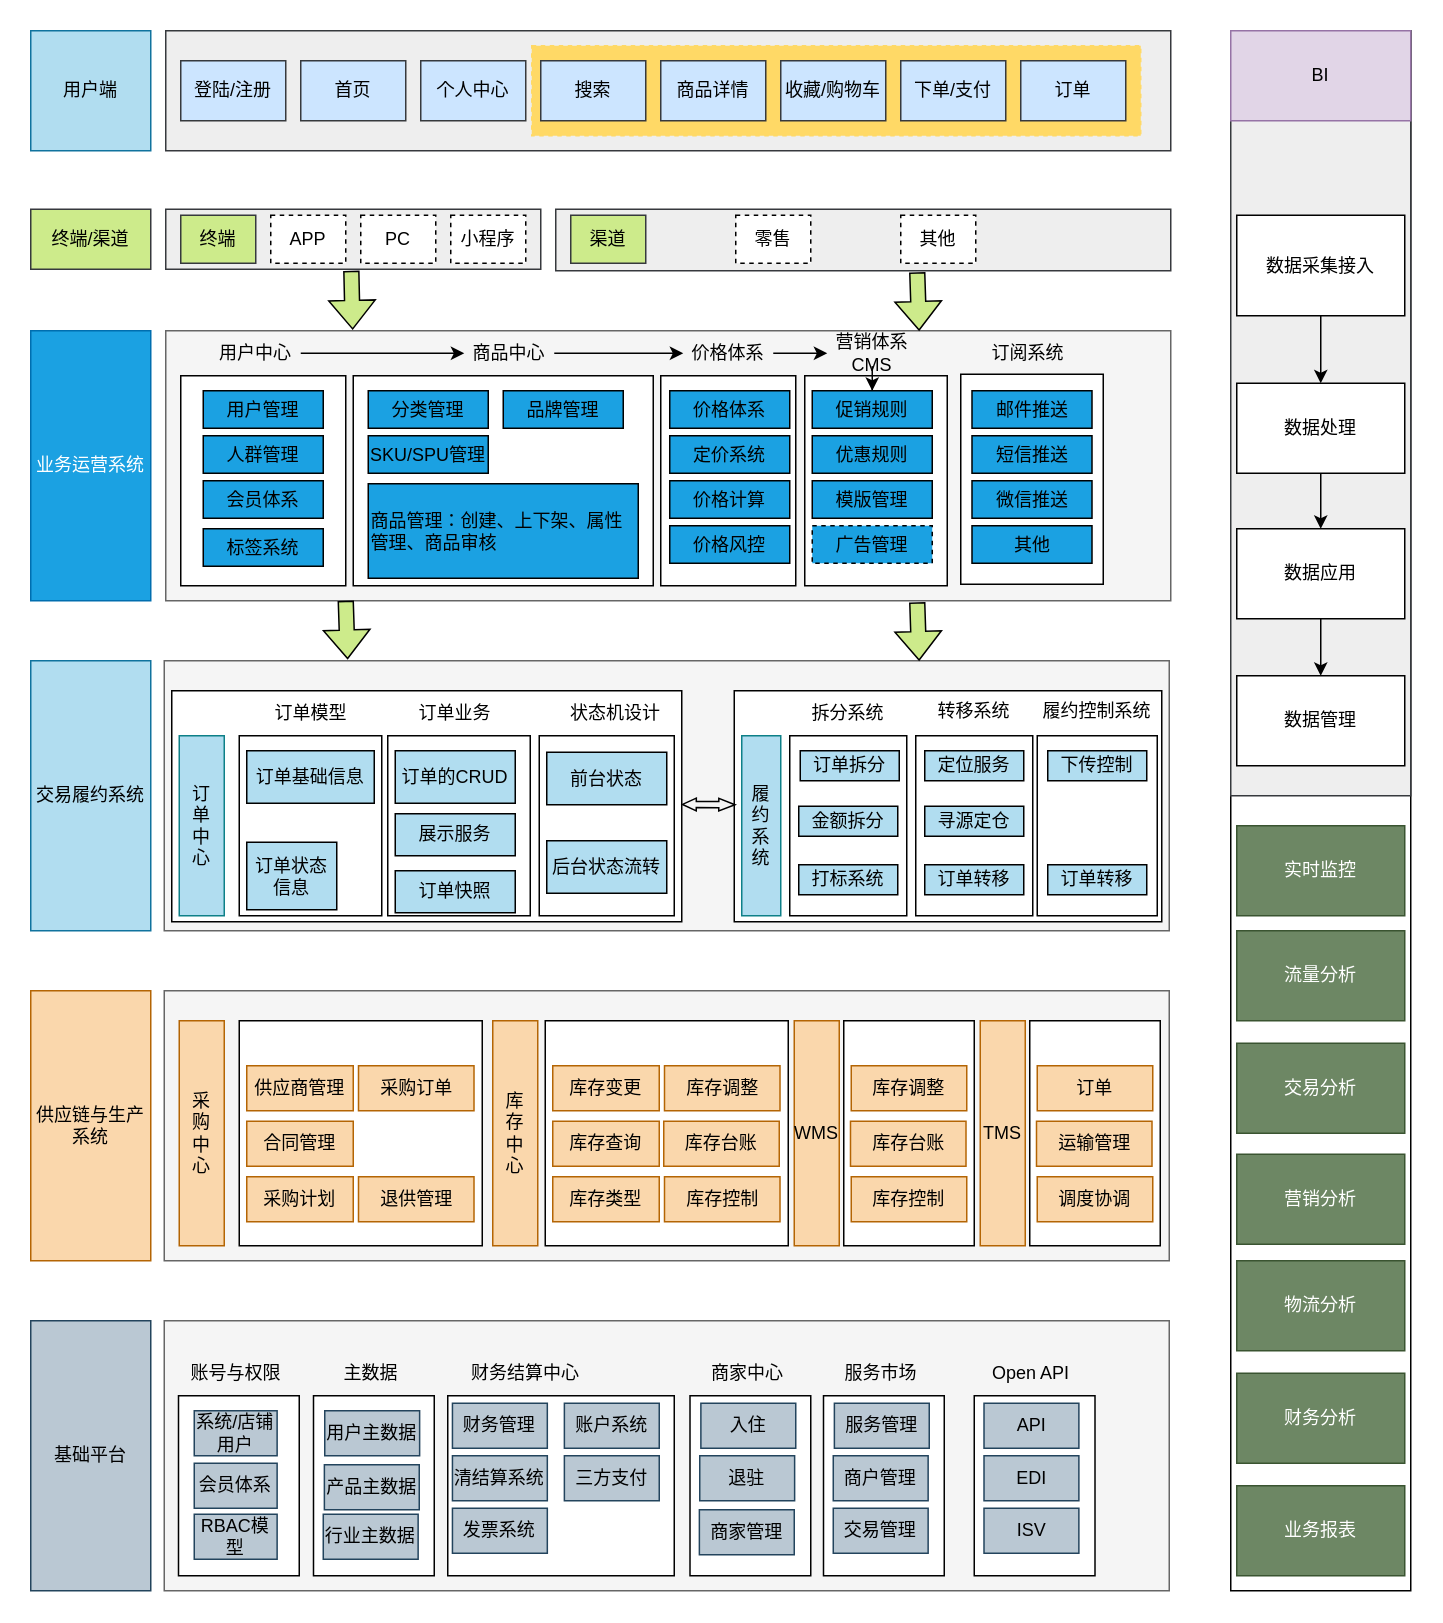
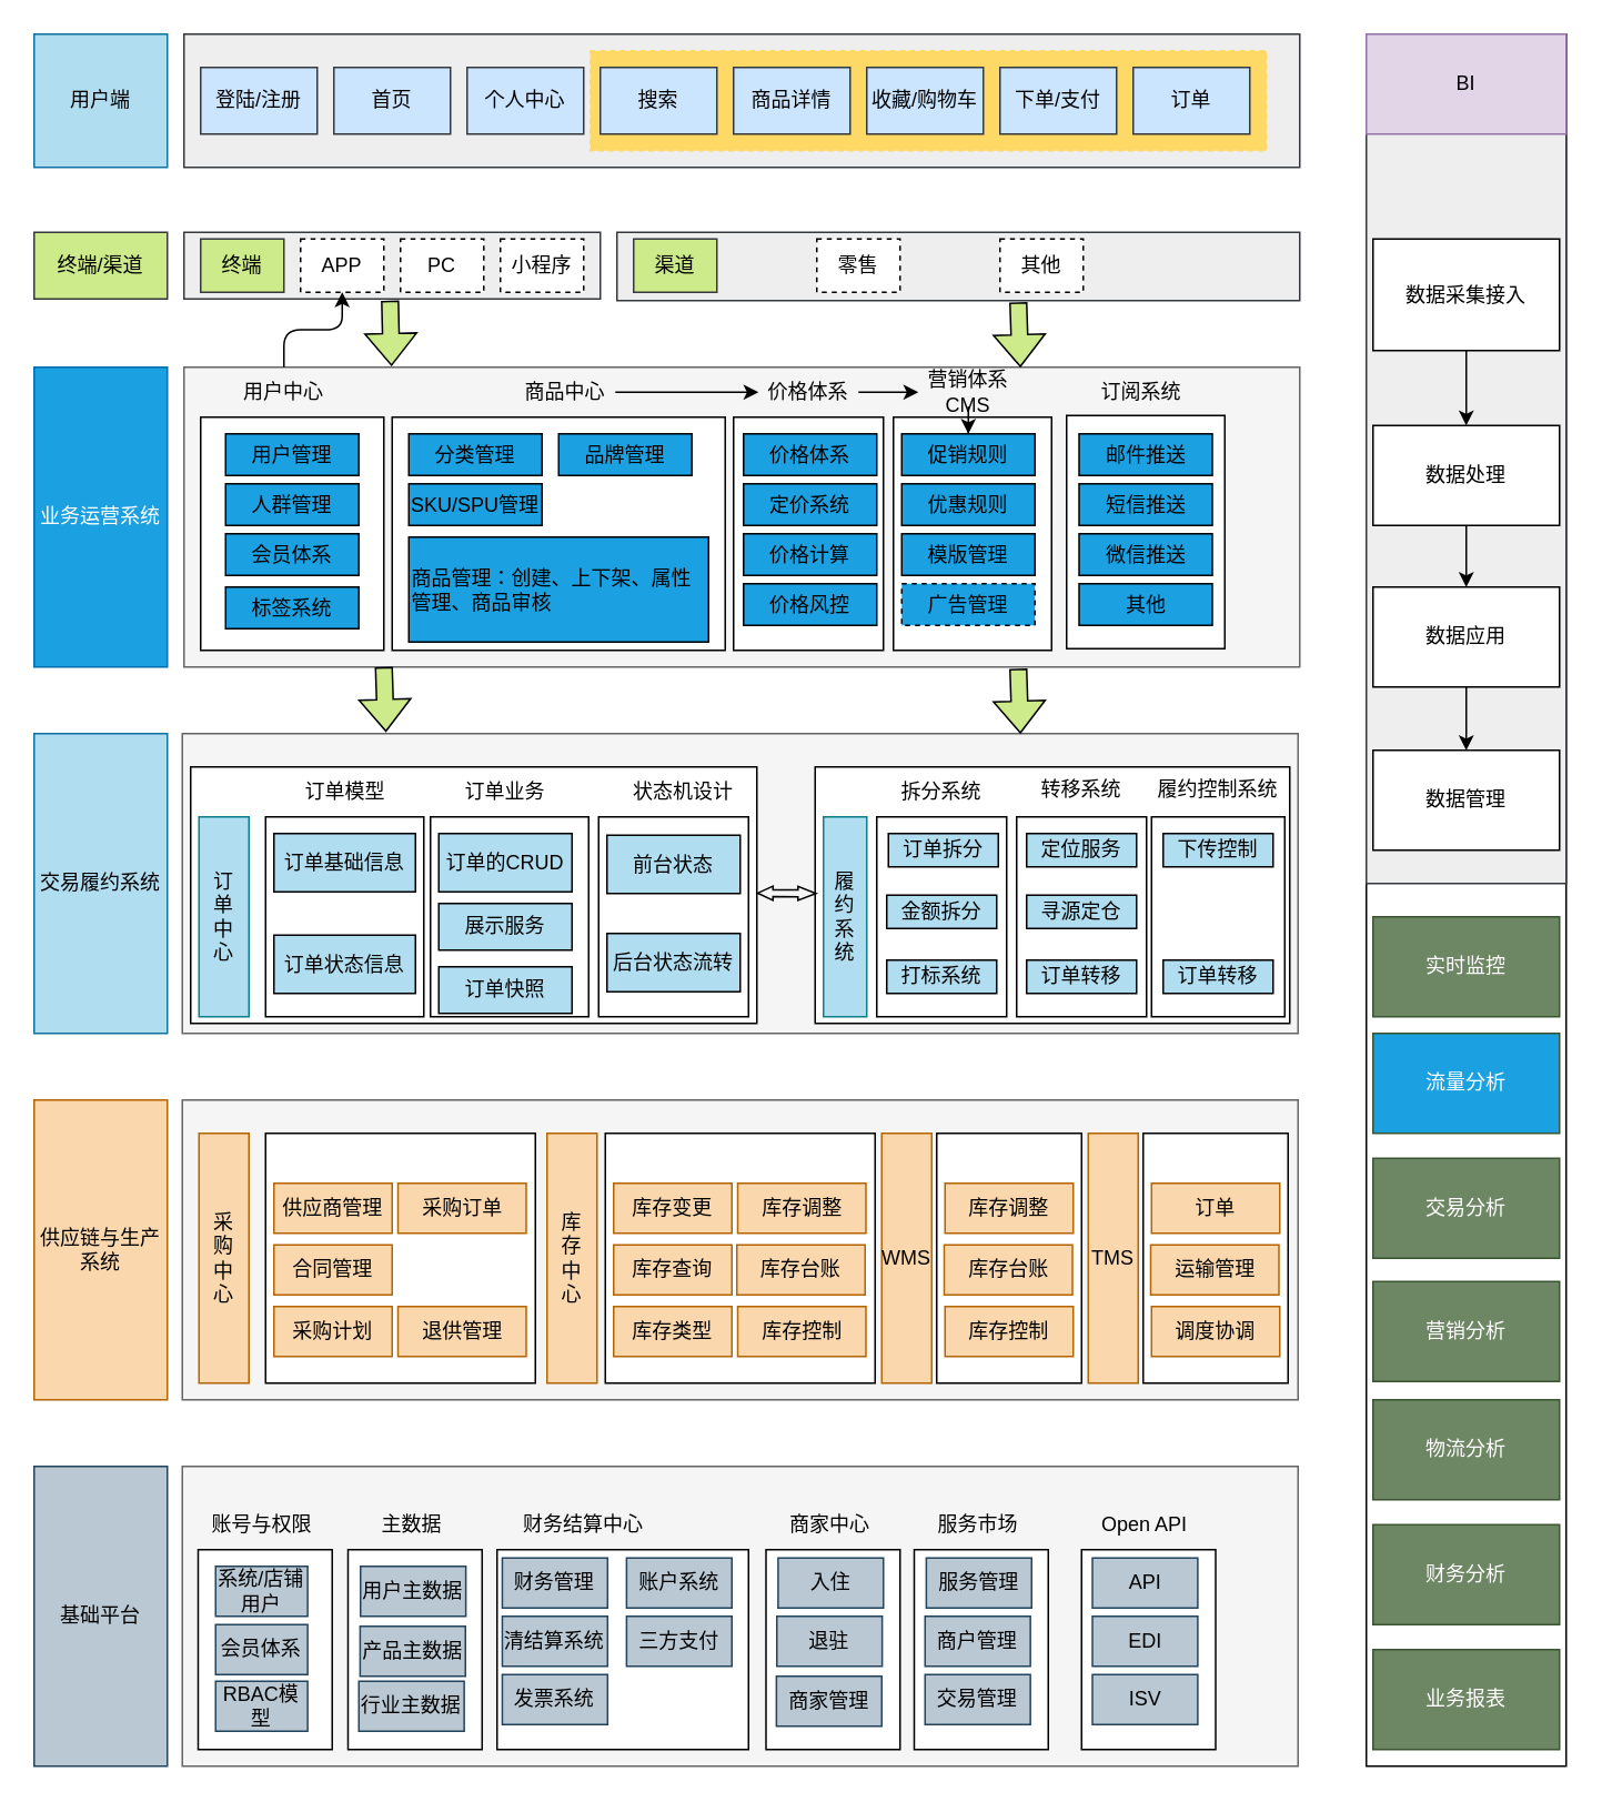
- <mxCell id="26" style="edgeStyle=orthogonalEdgeStyle;rounded=1;orthogonalLoop=1;jettySize=auto;html=1;" parent="1" source="27" target="33" edge="1"><mxGeometry relative="1" as="geometry" /></mxCell>
+ <mxCell id="26" style="edgeStyle=orthogonalEdgeStyle;rounded=1;orthogonalLoop=1;jettySize=auto;html=1;" parent="1" source="27" target="16" edge="1"><mxGeometry relative="1" as="geometry" /></mxCell>
- <mxCell id="67" value="订单状态信息" style="rounded=0;whiteSpace=wrap;html=1;fillColor=#B1DDF0;" parent="60" vertex="1"><mxGeometry x="50" y="101" width="60" height="45" as="geometry" /></mxCell>
+ <mxCell id="67" value="订单状态信息" style="rounded=0;whiteSpace=wrap;html=1;fillColor=#B1DDF0;" parent="60" vertex="1"><mxGeometry x="50" y="101" width="85" height="35" as="geometry" /></mxCell>
- <mxCell id="165" value="流量分析" style="rounded=0;whiteSpace=wrap;html=1;fillColor=#6d8764;fontColor=#ffffff;strokeColor=#3A5431;" vertex="1" parent="1"><mxGeometry x="824" y="620" width="112" height="60" as="geometry" /></mxCell>
+ <mxCell id="165" value="流量分析" style="rounded=0;whiteSpace=wrap;html=1;fillColor=#1ba1e2;fontColor=#ffffff;strokeColor=#3A5431;" vertex="1" parent="1"><mxGeometry x="824" y="620" width="112" height="60" as="geometry" /></mxCell>
